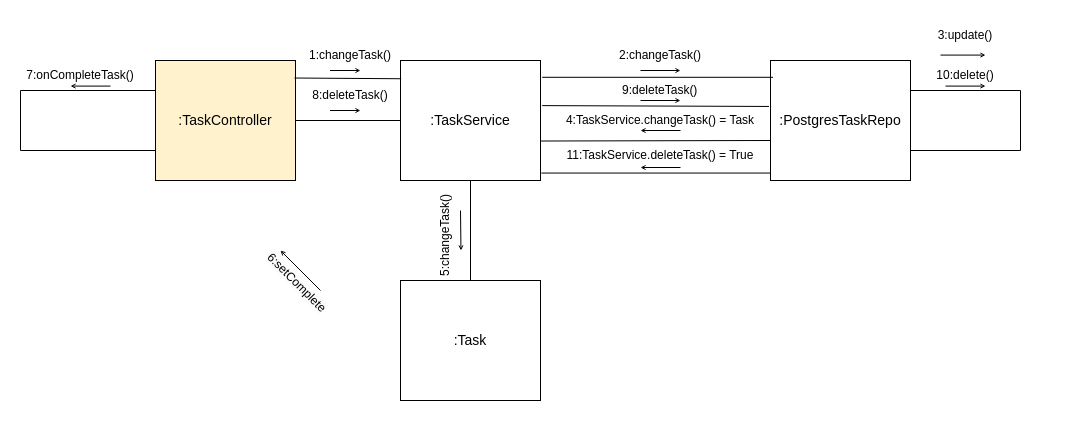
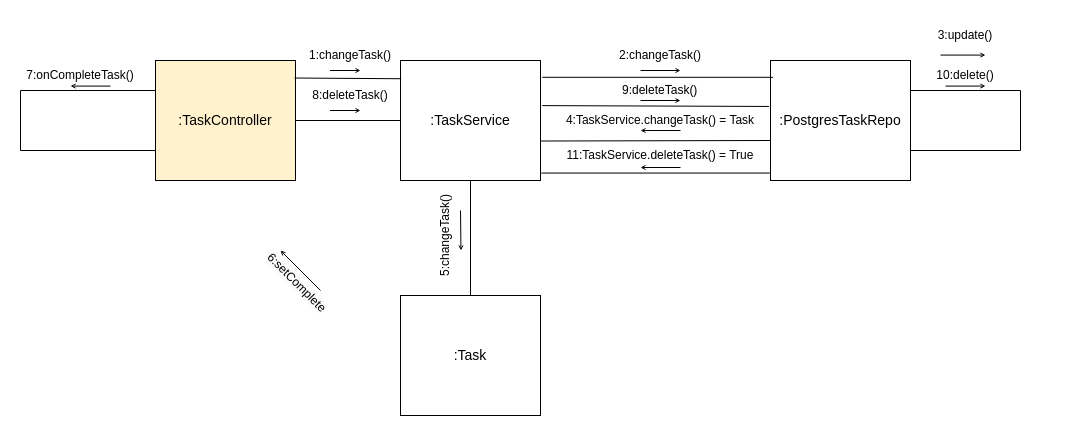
- <mxCell id="17" value="&lt;font style=&quot;font-size: 14px;&quot;&gt;:Task&lt;/font&gt;" style="rounded=0;whiteSpace=wrap;html=1;" vertex="1" parent="1"><mxGeometry x="400" y="280" width="140" height="120" as="geometry" /></mxCell>
+ <mxCell id="17" value="&lt;font style=&quot;font-size: 14px;&quot;&gt;:Task&lt;/font&gt;" style="rounded=0;whiteSpace=wrap;html=1;" vertex="1" parent="1"><mxGeometry x="400" y="295" width="140" height="120" as="geometry" /></mxCell>
